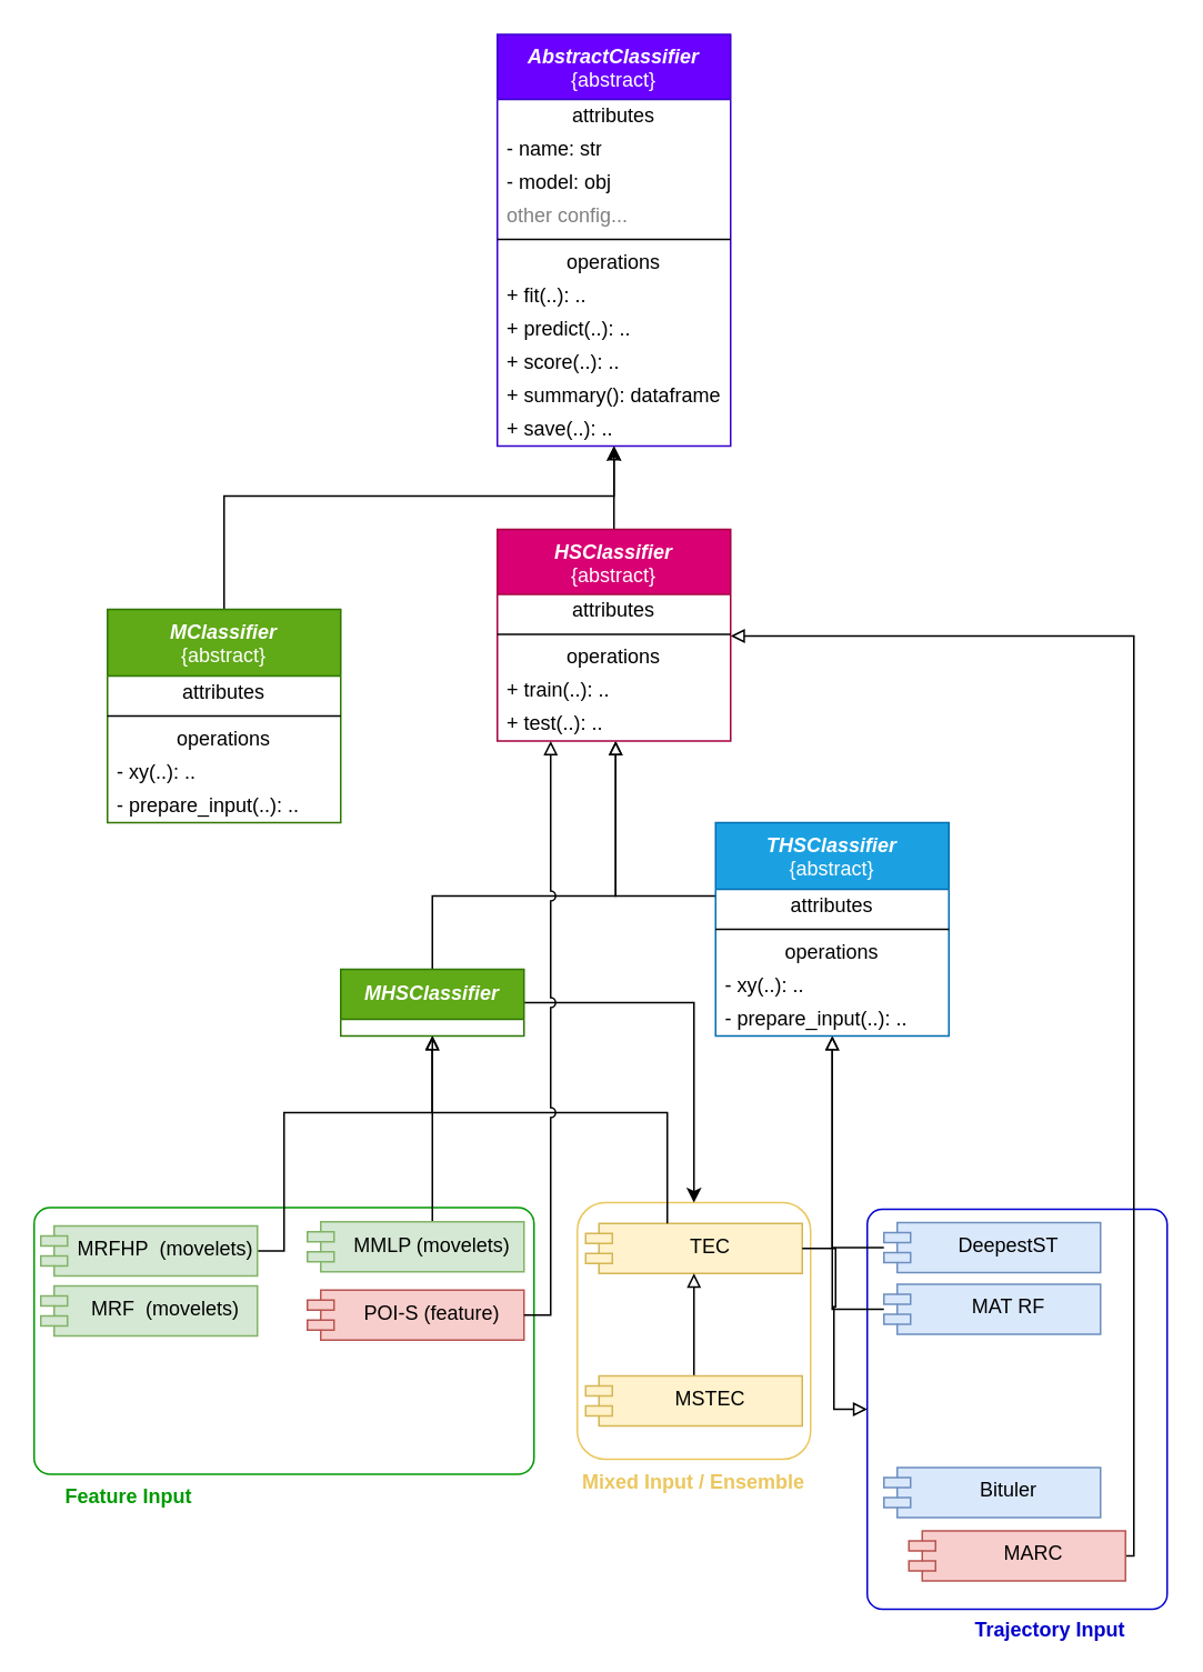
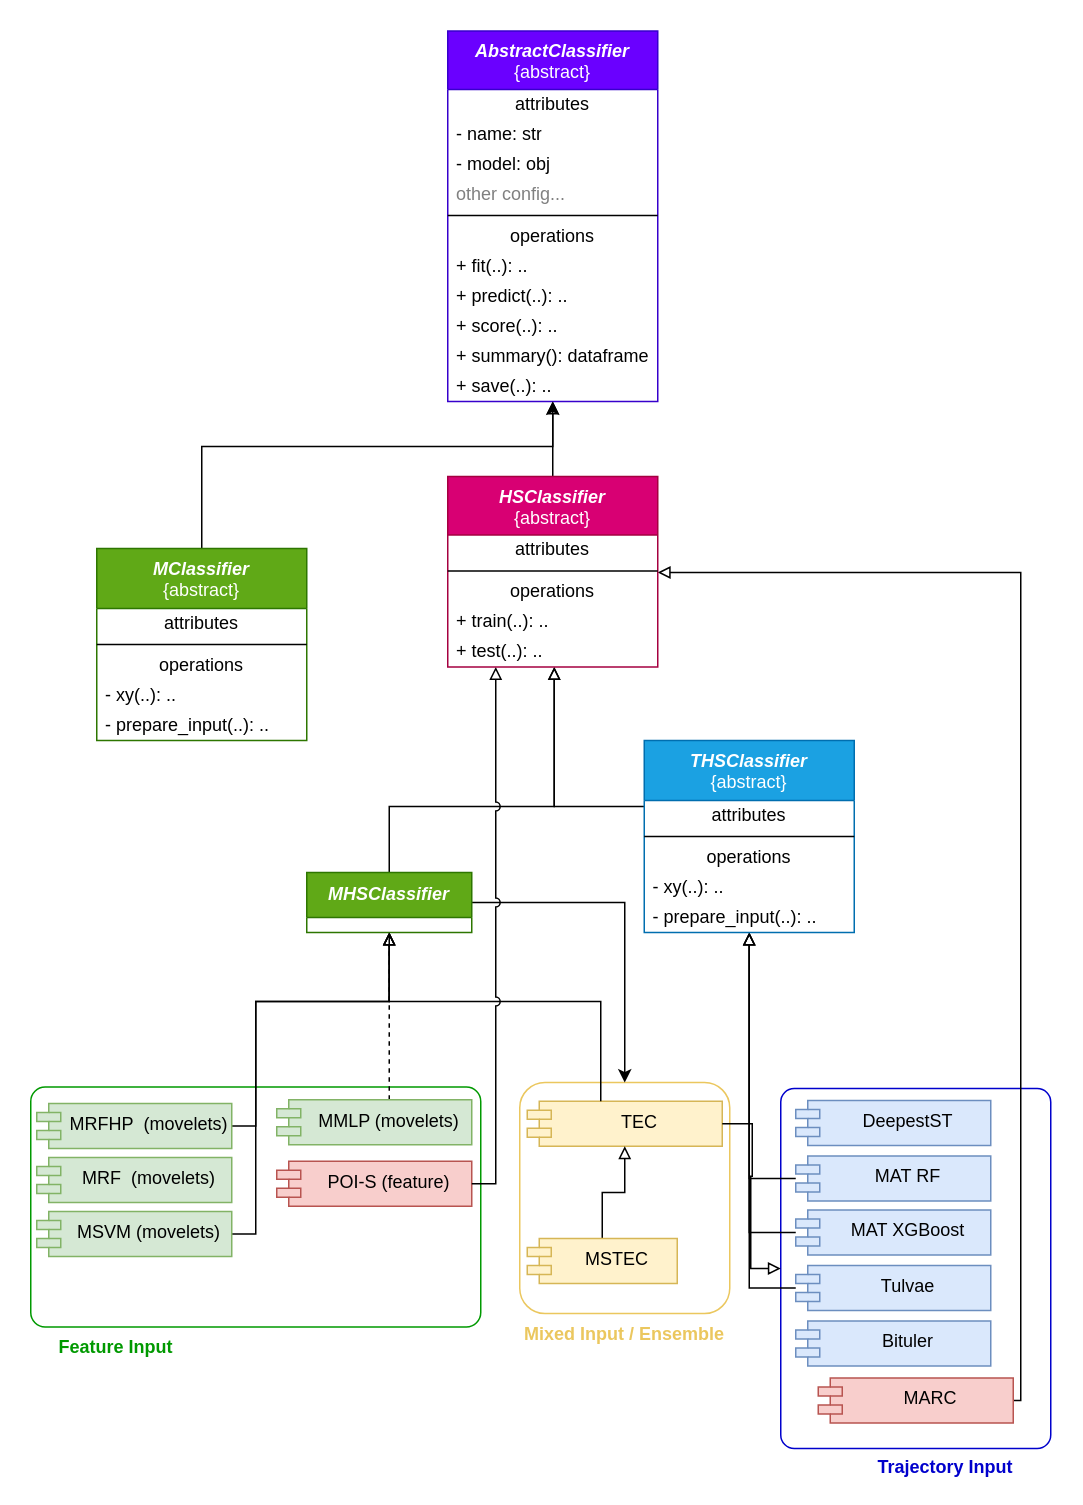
- <mxCell id="5" style="edgeStyle=orthogonalEdgeStyle;rounded=0;orthogonalLoop=1;jettySize=auto;html=1;endArrow=block;endFill=0;" edge="1" parent="1" source="6" target="27"><mxGeometry relative="1" as="geometry"><Array as="points"><mxPoint x="259" y="687" /><mxPoint x="259" y="687" /></Array></mxGeometry></mxCell>
+ <mxCell id="5" style="edgeStyle=orthogonalEdgeStyle;rounded=0;orthogonalLoop=1;jettySize=auto;html=1;endArrow=block;endFill=0;dashed=1;" edge="1" parent="1" source="6" target="27"><mxGeometry relative="1" as="geometry"><Array as="points"><mxPoint x="259" y="687" /><mxPoint x="259" y="687" /></Array></mxGeometry></mxCell>
- <mxCell id="15" style="edgeStyle=orthogonalEdgeStyle;rounded=0;orthogonalLoop=1;jettySize=auto;html=1;endArrow=block;endFill=0;" edge="1" parent="1" source="16" target="53"><mxGeometry relative="1" as="geometry"><Array as="points"><mxPoint x="499" y="748" /></Array></mxGeometry></mxCell>
+ <mxCell id="13" style="edgeStyle=orthogonalEdgeStyle;rounded=0;orthogonalLoop=1;jettySize=auto;html=1;endArrow=block;endFill=0;" edge="1" parent="1" source="14" target="27"><mxGeometry relative="1" as="geometry"><Array as="points"><mxPoint x="170" y="822" /><mxPoint x="170" y="667" /><mxPoint x="259" y="667" /></Array></mxGeometry></mxCell>
+ <mxCell id="19" style="edgeStyle=orthogonalEdgeStyle;rounded=0;orthogonalLoop=1;jettySize=auto;html=1;endArrow=block;endFill=0;" edge="1" parent="1" source="20" target="53"><mxGeometry relative="1" as="geometry"><Array as="points"><mxPoint x="499" y="821" /></Array></mxGeometry></mxCell>
+ <mxCell id="20" value="MAT XGBoost" style="shape=module;align=left;spacingLeft=20;align=center;verticalAlign=top;whiteSpace=wrap;html=1;jettyWidth=16;jettyHeight=6;fillColor=#dae8fc;strokeColor=#6c8ebf;" vertex="1" parent="1"><mxGeometry x="530" y="806" width="130" height="30" as="geometry" /></mxCell>
+ <mxCell id="14" value="MSVM&amp;nbsp;(movelets)" style="shape=module;align=left;spacingLeft=20;align=center;verticalAlign=top;whiteSpace=wrap;html=1;jettyWidth=16;jettyHeight=6;fillColor=#d5e8d4;strokeColor=#82b366;" vertex="1" parent="1"><mxGeometry x="24" y="807" width="130" height="30" as="geometry" /></mxCell>
- <mxCell id="33" value="MSTEC" style="shape=module;align=left;spacingLeft=20;align=center;verticalAlign=top;whiteSpace=wrap;html=1;jettyWidth=16;jettyHeight=6;fillColor=#fff2cc;strokeColor=#d6b656;" vertex="1" parent="1"><mxGeometry x="351" y="825" width="130" height="30" as="geometry" /></mxCell>
+ <mxCell id="33" value="MSTEC" style="shape=module;align=left;spacingLeft=20;align=center;verticalAlign=top;whiteSpace=wrap;html=1;jettyWidth=16;jettyHeight=6;fillColor=#fff2cc;strokeColor=#d6b656;" vertex="1" parent="1"><mxGeometry x="351" y="825" width="100" height="30" as="geometry" /></mxCell>
+ <mxCell id="21" style="edgeStyle=orthogonalEdgeStyle;rounded=0;orthogonalLoop=1;jettySize=auto;html=1;endArrow=block;endFill=0;" edge="1" parent="1" source="22" target="53"><mxGeometry relative="1" as="geometry"><Array as="points"><mxPoint x="499" y="858" /></Array></mxGeometry></mxCell>
+ <mxCell id="22" value="Tulvae" style="shape=module;align=left;spacingLeft=20;align=center;verticalAlign=top;whiteSpace=wrap;html=1;jettyWidth=16;jettyHeight=6;fillColor=#dae8fc;strokeColor=#6c8ebf;" vertex="1" parent="1"><mxGeometry x="530" y="843" width="130" height="30" as="geometry" /></mxCell>
